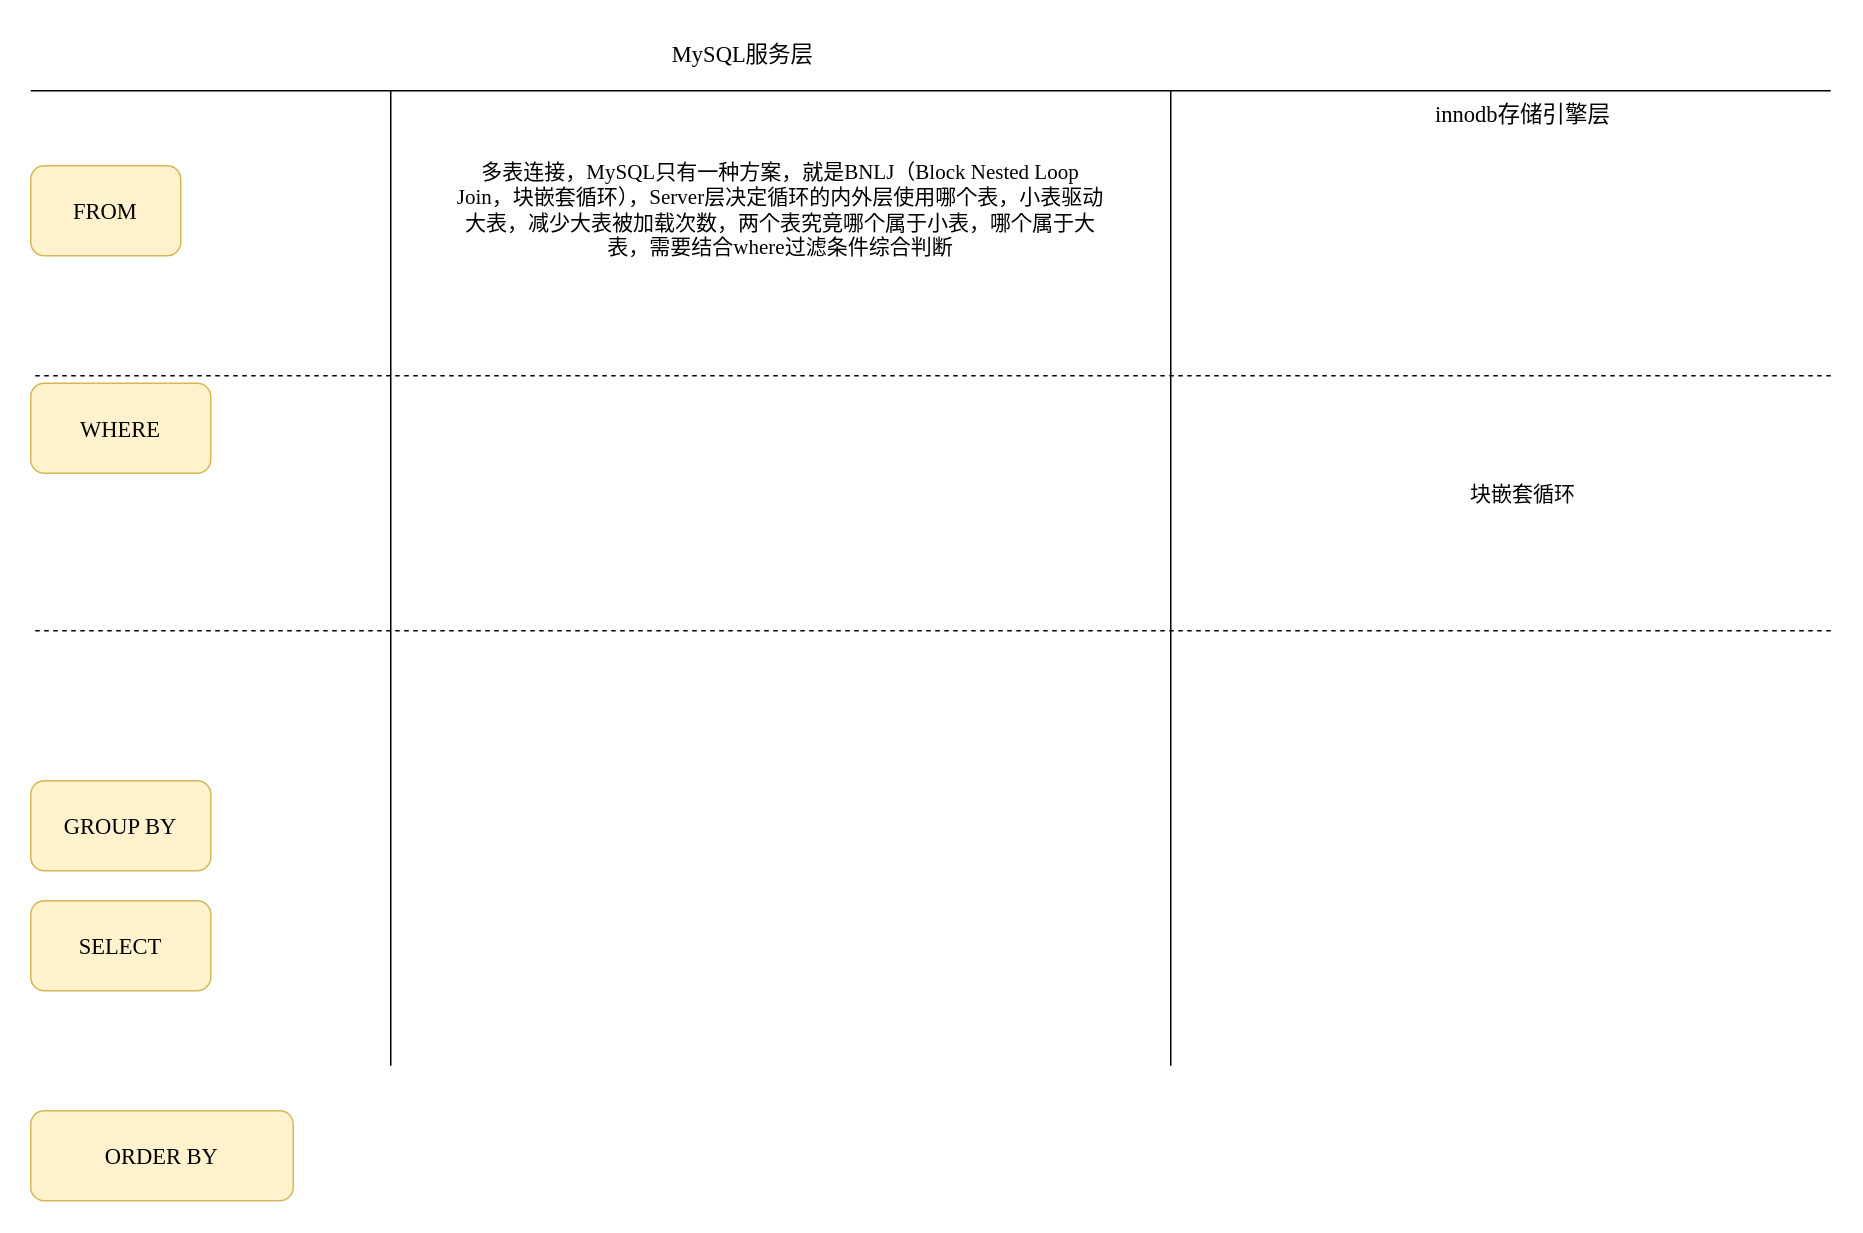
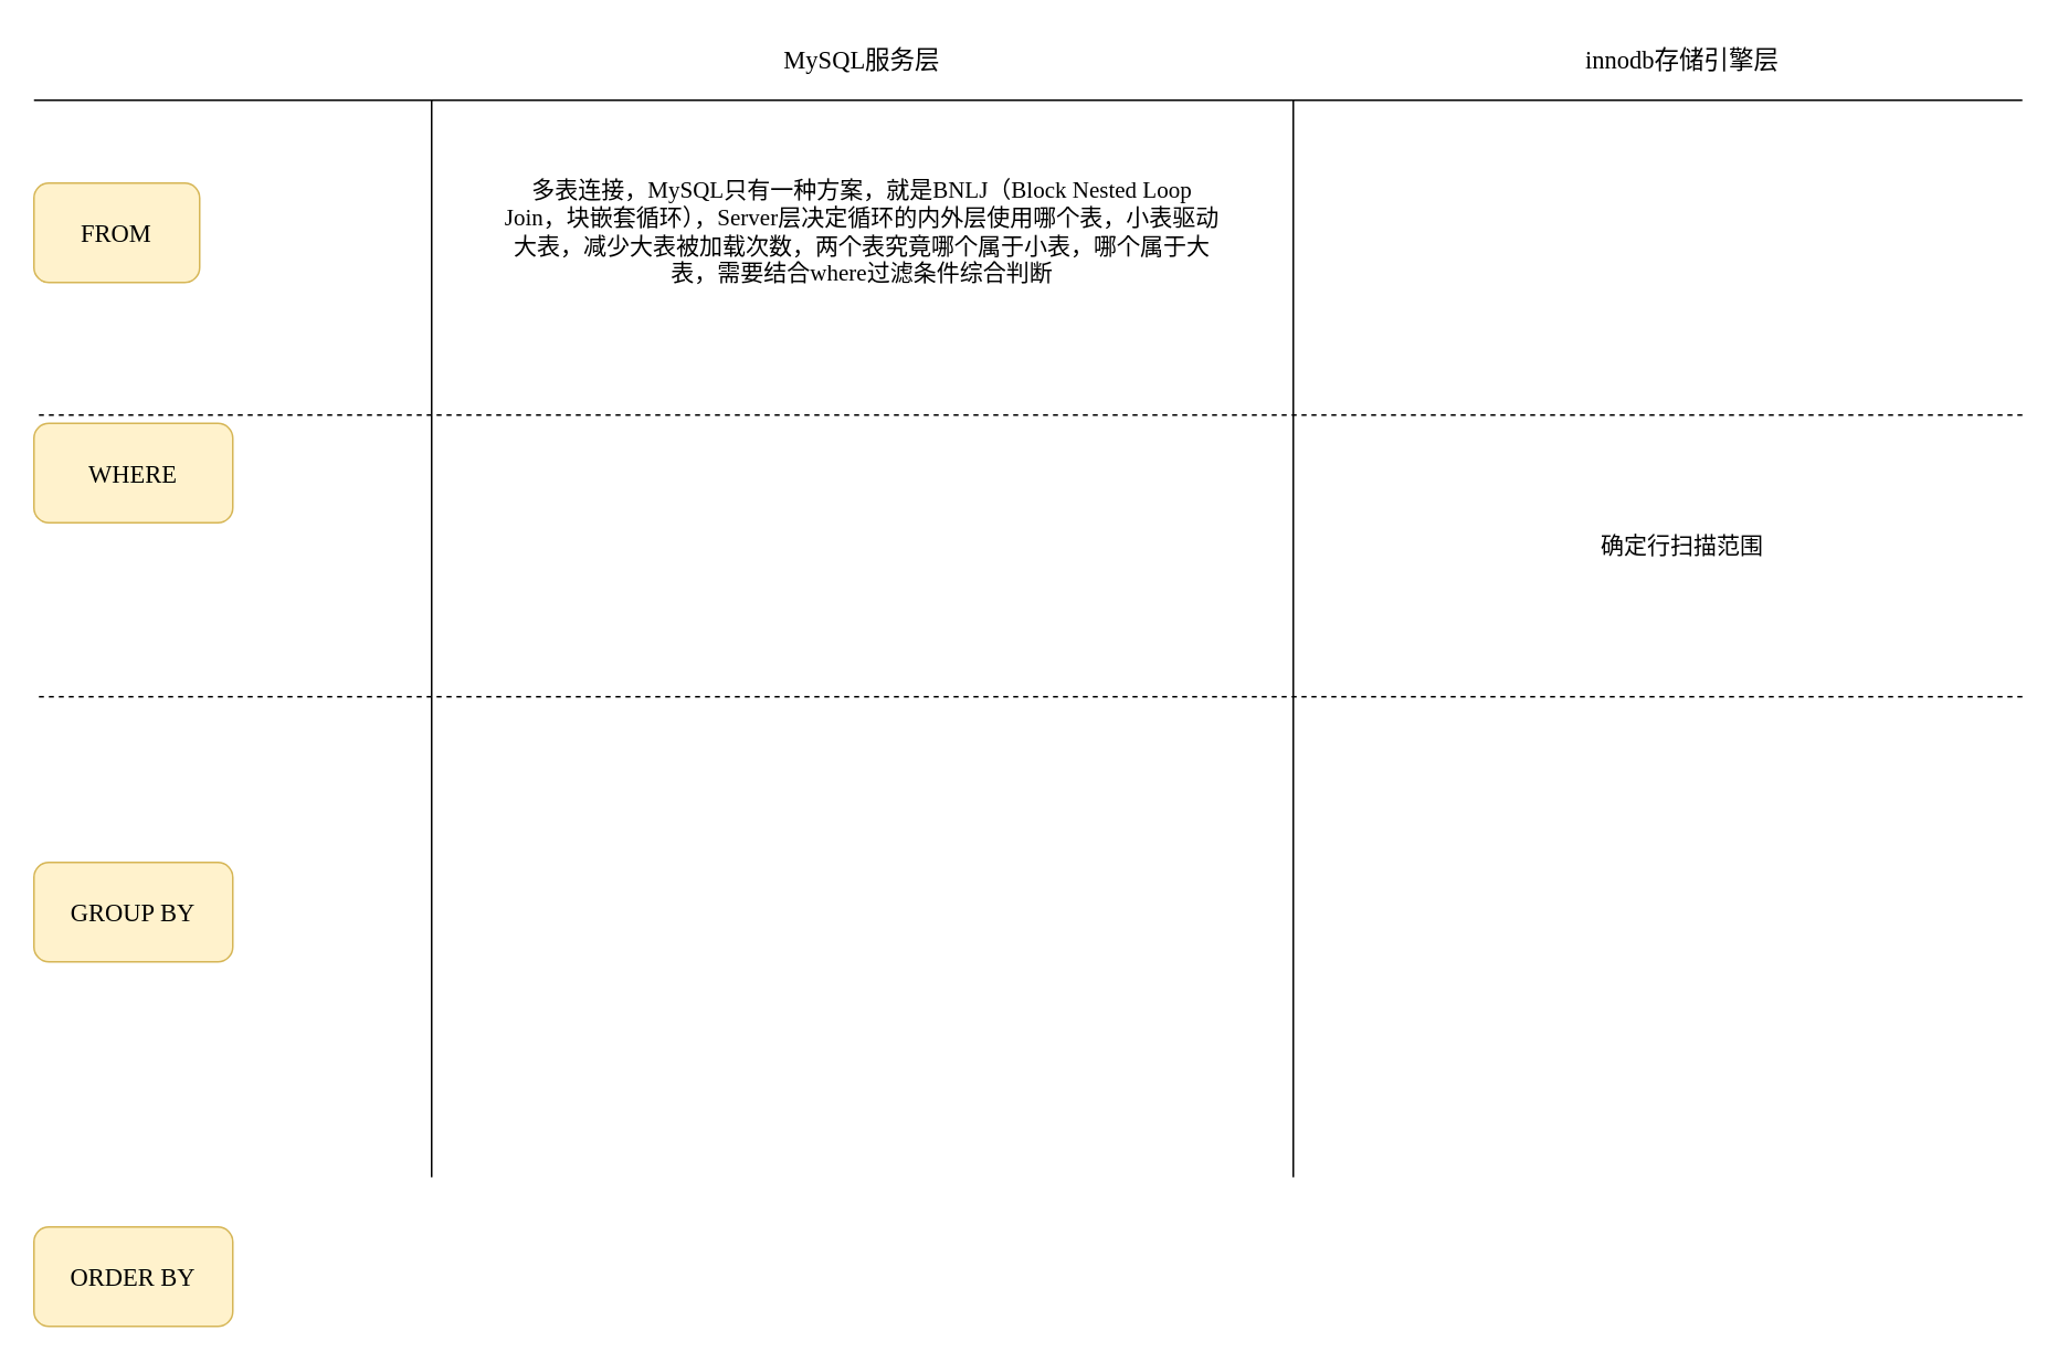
- <mxCell id="9" value="&lt;font face=&quot;menlo&quot; style=&quot;font-size: 15px&quot;&gt;MySQL服务层&lt;/font&gt;" style="text;html=1;strokeColor=none;fillColor=none;align=center;verticalAlign=middle;whiteSpace=wrap;rounded=0;" vertex="1" parent="1"><mxGeometry x="440" y="20" width="110" height="30" as="geometry" /></mxCell>
+ <mxCell id="9" value="&lt;font face=&quot;menlo&quot; style=&quot;font-size: 15px&quot;&gt;MySQL服务层&lt;/font&gt;" style="text;html=1;strokeColor=none;fillColor=none;align=center;verticalAlign=middle;whiteSpace=wrap;rounded=0;" vertex="1" parent="1"><mxGeometry x="465" y="20" width="110" height="30" as="geometry" /></mxCell>
- <mxCell id="10" value="&lt;font face=&quot;menlo&quot; style=&quot;font-size: 15px&quot;&gt;innodb存储引擎层&lt;/font&gt;" style="text;html=1;strokeColor=none;fillColor=none;align=center;verticalAlign=middle;whiteSpace=wrap;rounded=0;" vertex="1" parent="1"><mxGeometry x="930" y="60" width="170" height="30" as="geometry" /></mxCell>
+ <mxCell id="10" value="&lt;font face=&quot;menlo&quot; style=&quot;font-size: 15px&quot;&gt;innodb存储引擎层&lt;/font&gt;" style="text;html=1;strokeColor=none;fillColor=none;align=center;verticalAlign=middle;whiteSpace=wrap;rounded=0;" vertex="1" parent="1"><mxGeometry x="930" y="20" width="170" height="30" as="geometry" /></mxCell>
- <mxCell id="12" value="&lt;font face=&quot;menlo&quot;&gt;&lt;span style=&quot;font-size: 14px&quot;&gt;块嵌套循环&lt;/span&gt;&lt;/font&gt;" style="text;html=1;strokeColor=none;fillColor=none;align=center;verticalAlign=middle;whiteSpace=wrap;rounded=0;" vertex="1" parent="1"><mxGeometry x="820" y="300" width="390" height="60" as="geometry" /></mxCell>
+ <mxCell id="12" value="&lt;font face=&quot;menlo&quot;&gt;&lt;span style=&quot;font-size: 14px&quot;&gt;确定行扫描范围&lt;/span&gt;&lt;/font&gt;" style="text;html=1;strokeColor=none;fillColor=none;align=center;verticalAlign=middle;whiteSpace=wrap;rounded=0;" vertex="1" parent="1"><mxGeometry x="820" y="300" width="390" height="60" as="geometry" /></mxCell>
- <mxCell id="5" value="&lt;font face=&quot;menlo&quot;&gt;SELECT&lt;/font&gt;" style="rounded=1;whiteSpace=wrap;html=1;fontSize=15;fillColor=#fff2cc;strokeColor=#d6b656;" vertex="1" parent="1"><mxGeometry x="20" y="600" width="120" height="60" as="geometry" /></mxCell>
- <mxCell id="13" value="&lt;font face=&quot;menlo&quot;&gt;ORDER BY&lt;/font&gt;" style="rounded=1;whiteSpace=wrap;html=1;fontSize=15;fillColor=#fff2cc;strokeColor=#d6b656;" vertex="1" parent="1"><mxGeometry x="20" y="740" width="175" height="60" as="geometry" /></mxCell>
+ <mxCell id="13" value="&lt;font face=&quot;menlo&quot;&gt;ORDER BY&lt;/font&gt;" style="rounded=1;whiteSpace=wrap;html=1;fontSize=15;fillColor=#fff2cc;strokeColor=#d6b656;" vertex="1" parent="1"><mxGeometry x="20" y="740" width="120" height="60" as="geometry" /></mxCell>
